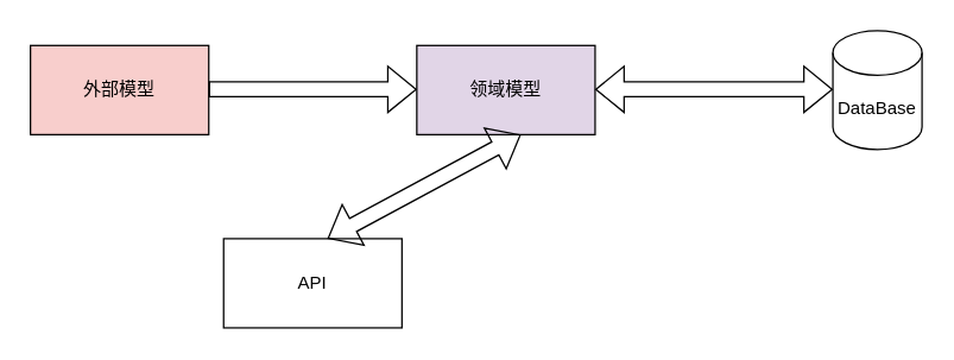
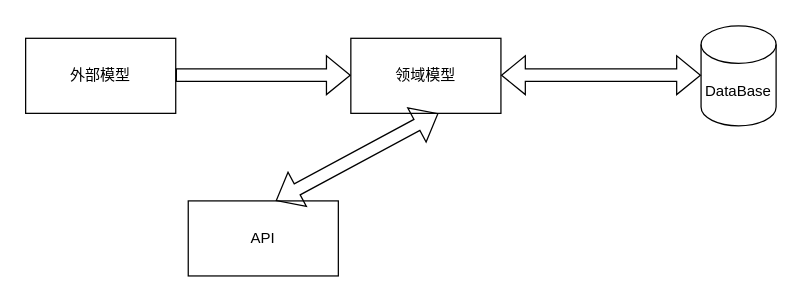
- <mxCell id="4" value="外部模型" style="rounded=0;whiteSpace=wrap;html=1;fillColor=#f8cecc;" vertex="1" parent="1"><mxGeometry x="20" y="30" width="120" height="60" as="geometry" /></mxCell>
+ <mxCell id="4" value="外部模型" style="rounded=0;whiteSpace=wrap;html=1;" vertex="1" parent="1"><mxGeometry x="20" y="30" width="120" height="60" as="geometry" /></mxCell>
- <mxCell id="2" value="领域模型" style="rounded=0;whiteSpace=wrap;html=1;fillColor=#e1d5e7;" vertex="1" parent="1"><mxGeometry x="280" y="30" width="120" height="60" as="geometry" /></mxCell>
+ <mxCell id="2" value="领域模型" style="rounded=0;whiteSpace=wrap;html=1;" vertex="1" parent="1"><mxGeometry x="280" y="30" width="120" height="60" as="geometry" /></mxCell>
